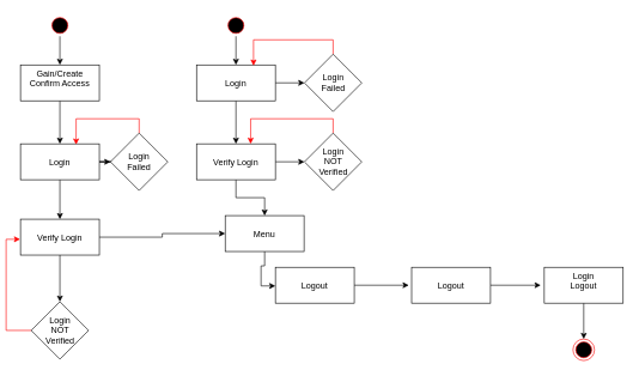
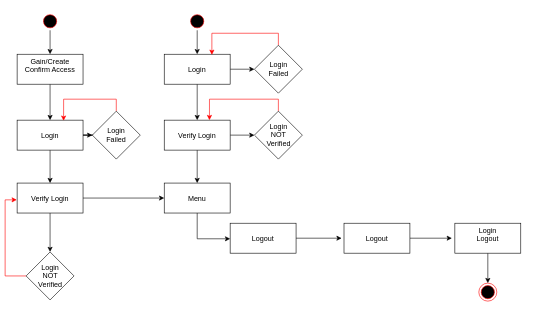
- <mxCell id="26" value="Menu" style="" parent="1" vertex="1"><mxGeometry x="306" y="300" width="110" height="50" as="geometry" /></mxCell>
+ <mxCell id="26" value="Menu" style="" parent="1" vertex="1"><mxGeometry x="266" y="305" width="110" height="50" as="geometry" /></mxCell>
